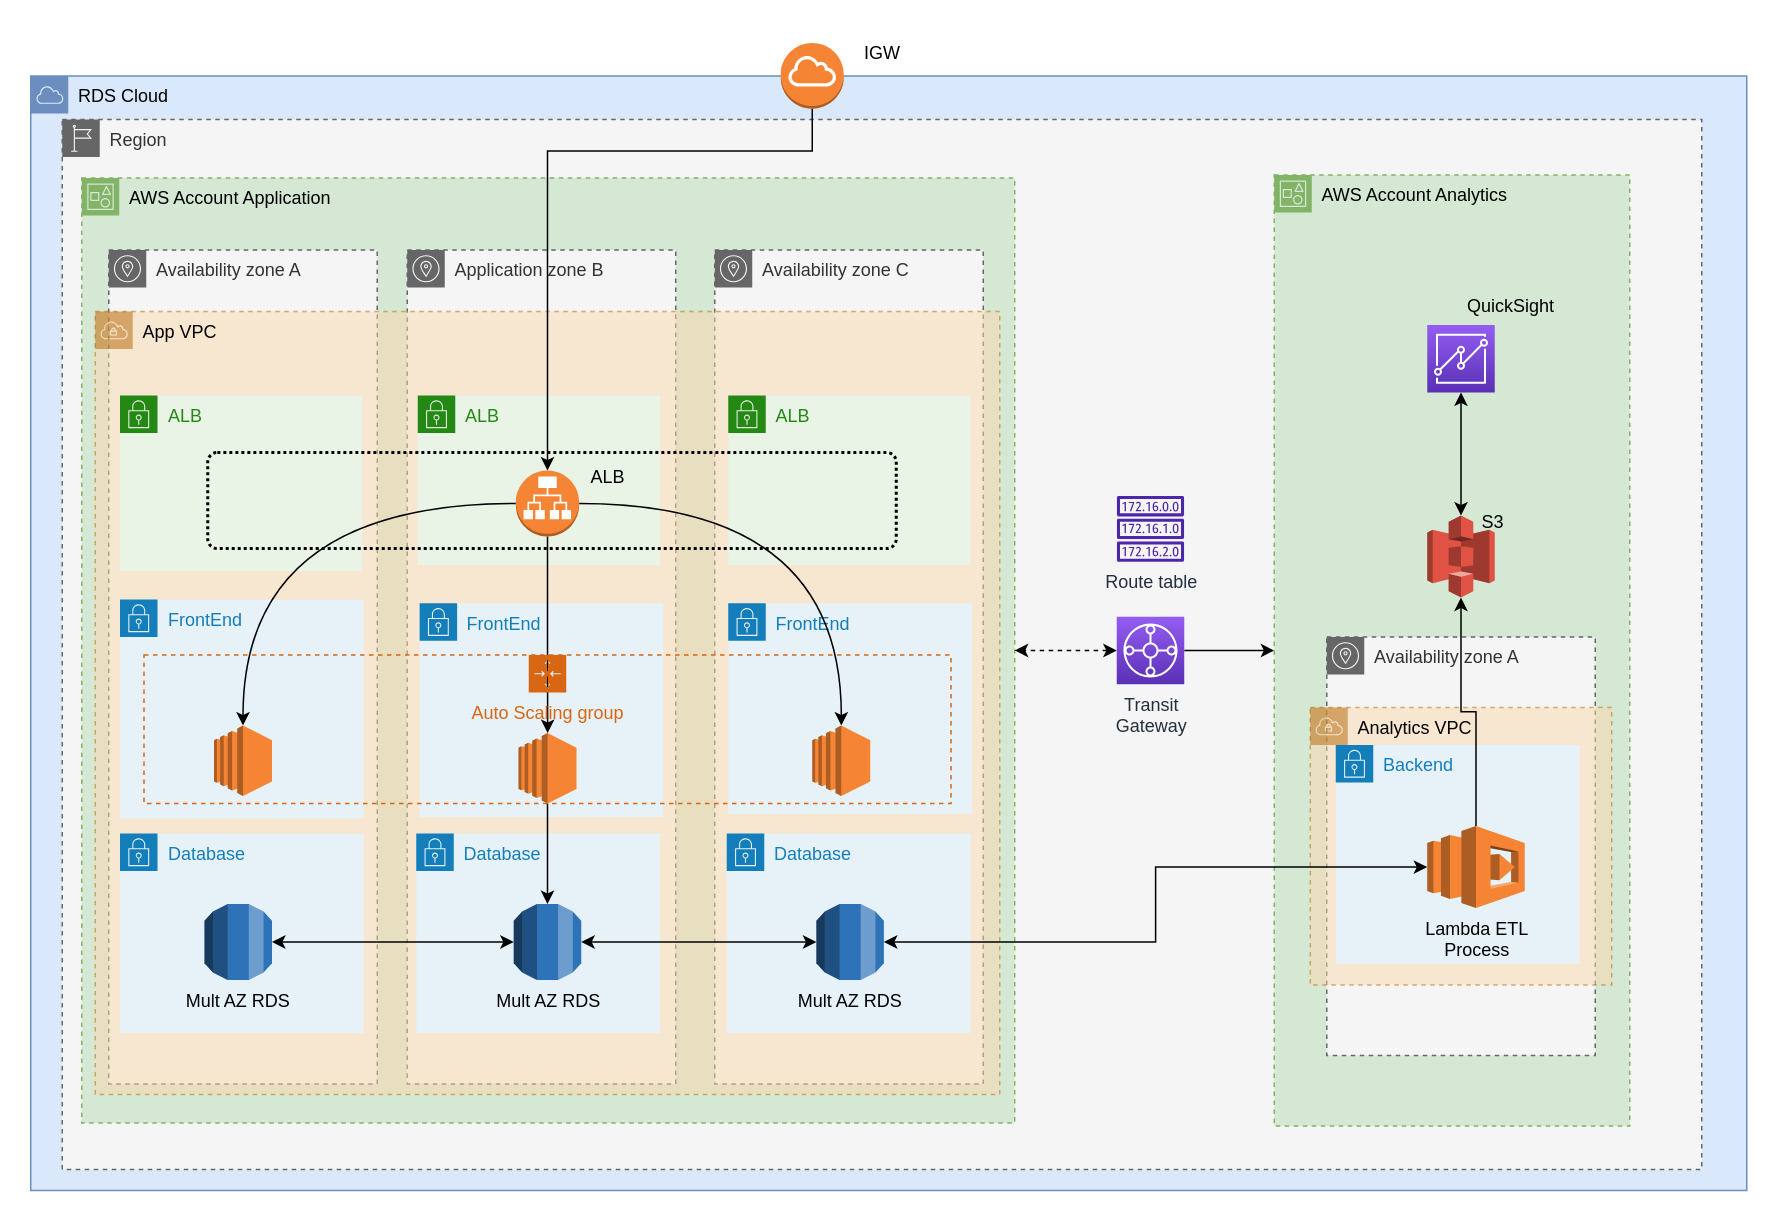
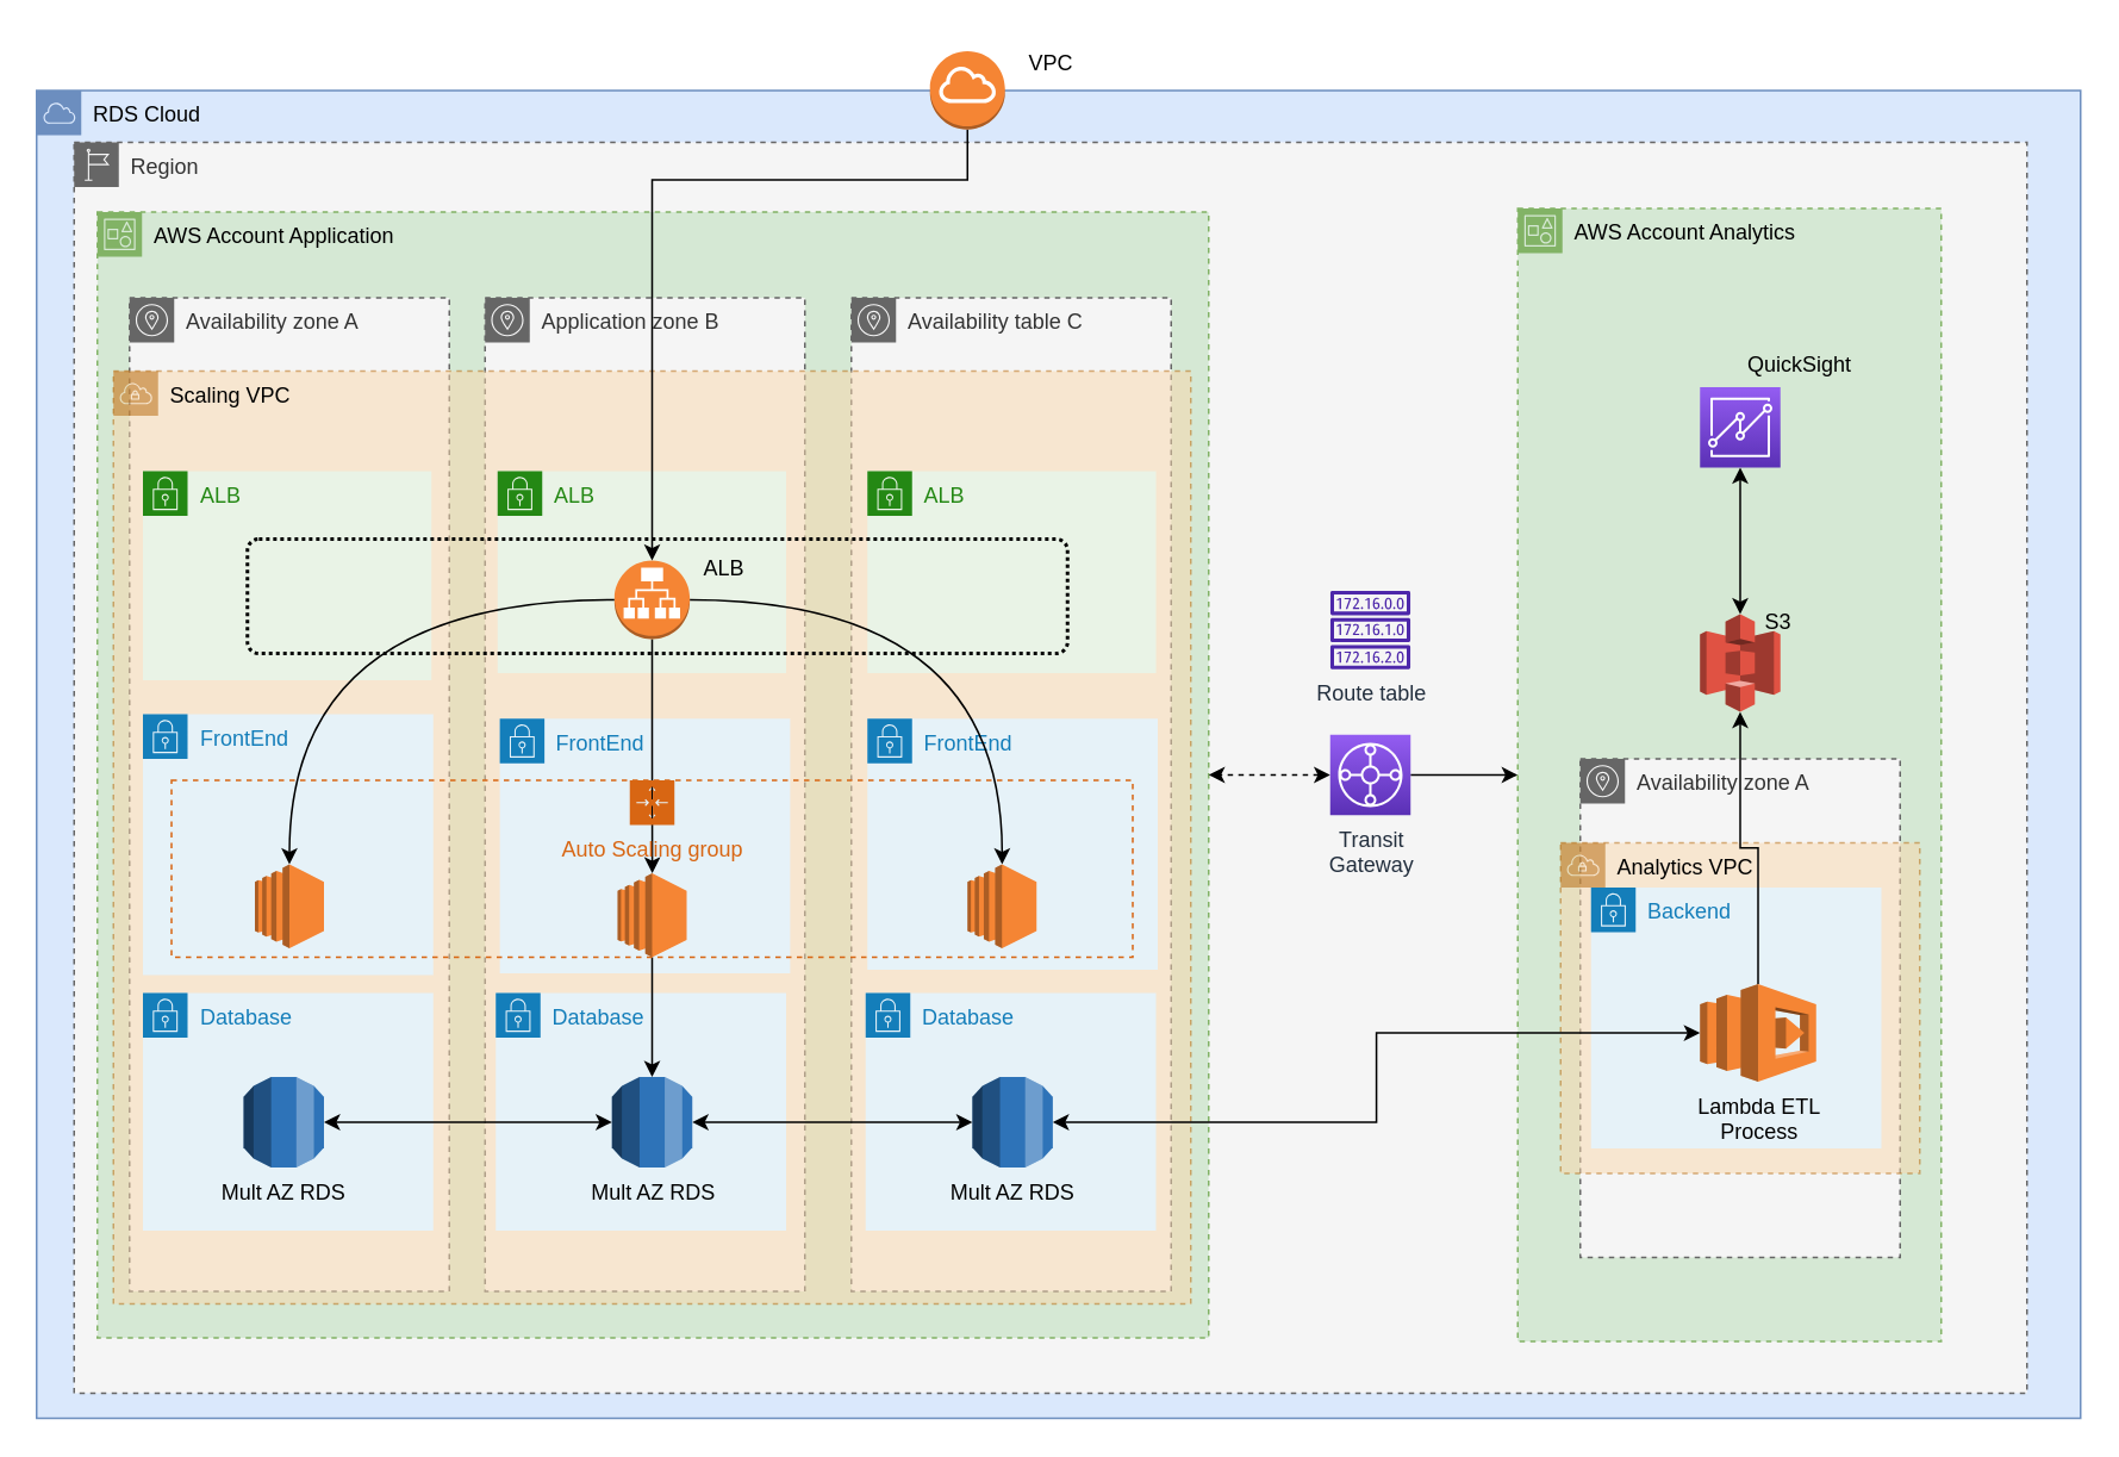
- <mxCell id="42" value="IGW" style="text;html=1;strokeColor=none;fillColor=none;align=center;verticalAlign=middle;whiteSpace=wrap;rounded=0;" vertex="1" parent="1"><mxGeometry x="557.5" y="20" width="60" height="30" as="geometry" /></mxCell>
+ <mxCell id="42" value="VPC" style="text;html=1;strokeColor=none;fillColor=none;align=center;verticalAlign=middle;whiteSpace=wrap;rounded=0;" vertex="1" parent="1"><mxGeometry x="557.5" y="20" width="60" height="30" as="geometry" /></mxCell>
- <mxCell id="10" value="Availability zone C" style="sketch=0;outlineConnect=0;html=1;whiteSpace=wrap;fontSize=12;fontStyle=0;shape=mxgraph.aws4.group;grIcon=mxgraph.aws4.group_availability_zone;strokeColor=#666666;fillColor=#f5f5f5;verticalAlign=top;align=left;spacingLeft=30;dashed=1;fontColor=#333333;" parent="1" vertex="1"><mxGeometry x="476" y="166" width="179" height="556" as="geometry" /></mxCell>
+ <mxCell id="10" value="Availability table C" style="sketch=0;outlineConnect=0;html=1;whiteSpace=wrap;fontSize=12;fontStyle=0;shape=mxgraph.aws4.group;grIcon=mxgraph.aws4.group_availability_zone;strokeColor=#666666;fillColor=#f5f5f5;verticalAlign=top;align=left;spacingLeft=30;dashed=1;fontColor=#333333;" parent="1" vertex="1"><mxGeometry x="476" y="166" width="179" height="556" as="geometry" /></mxCell>
- <mxCell id="12" value="App VPC" style="points=[[0,0],[0.25,0],[0.5,0],[0.75,0],[1,0],[1,0.25],[1,0.5],[1,0.75],[1,1],[0.75,1],[0.5,1],[0.25,1],[0,1],[0,0.75],[0,0.5],[0,0.25]];outlineConnect=0;html=1;whiteSpace=wrap;fontSize=12;fontStyle=0;container=1;pointerEvents=0;collapsible=0;recursiveResize=0;shape=mxgraph.aws4.group;grIcon=mxgraph.aws4.group_vpc;strokeColor=#b46504;fillColor=#fad7ac;verticalAlign=top;align=left;spacingLeft=30;dashed=1;opacity=50;" parent="1" vertex="1"><mxGeometry x="63" y="207" width="603" height="522" as="geometry" /></mxCell>
+ <mxCell id="12" value="Scaling VPC" style="points=[[0,0],[0.25,0],[0.5,0],[0.75,0],[1,0],[1,0.25],[1,0.5],[1,0.75],[1,1],[0.75,1],[0.5,1],[0.25,1],[0,1],[0,0.75],[0,0.5],[0,0.25]];outlineConnect=0;html=1;whiteSpace=wrap;fontSize=12;fontStyle=0;container=1;pointerEvents=0;collapsible=0;recursiveResize=0;shape=mxgraph.aws4.group;grIcon=mxgraph.aws4.group_vpc;strokeColor=#b46504;fillColor=#fad7ac;verticalAlign=top;align=left;spacingLeft=30;dashed=1;opacity=50;" parent="1" vertex="1"><mxGeometry x="63" y="207" width="603" height="522" as="geometry" /></mxCell>
